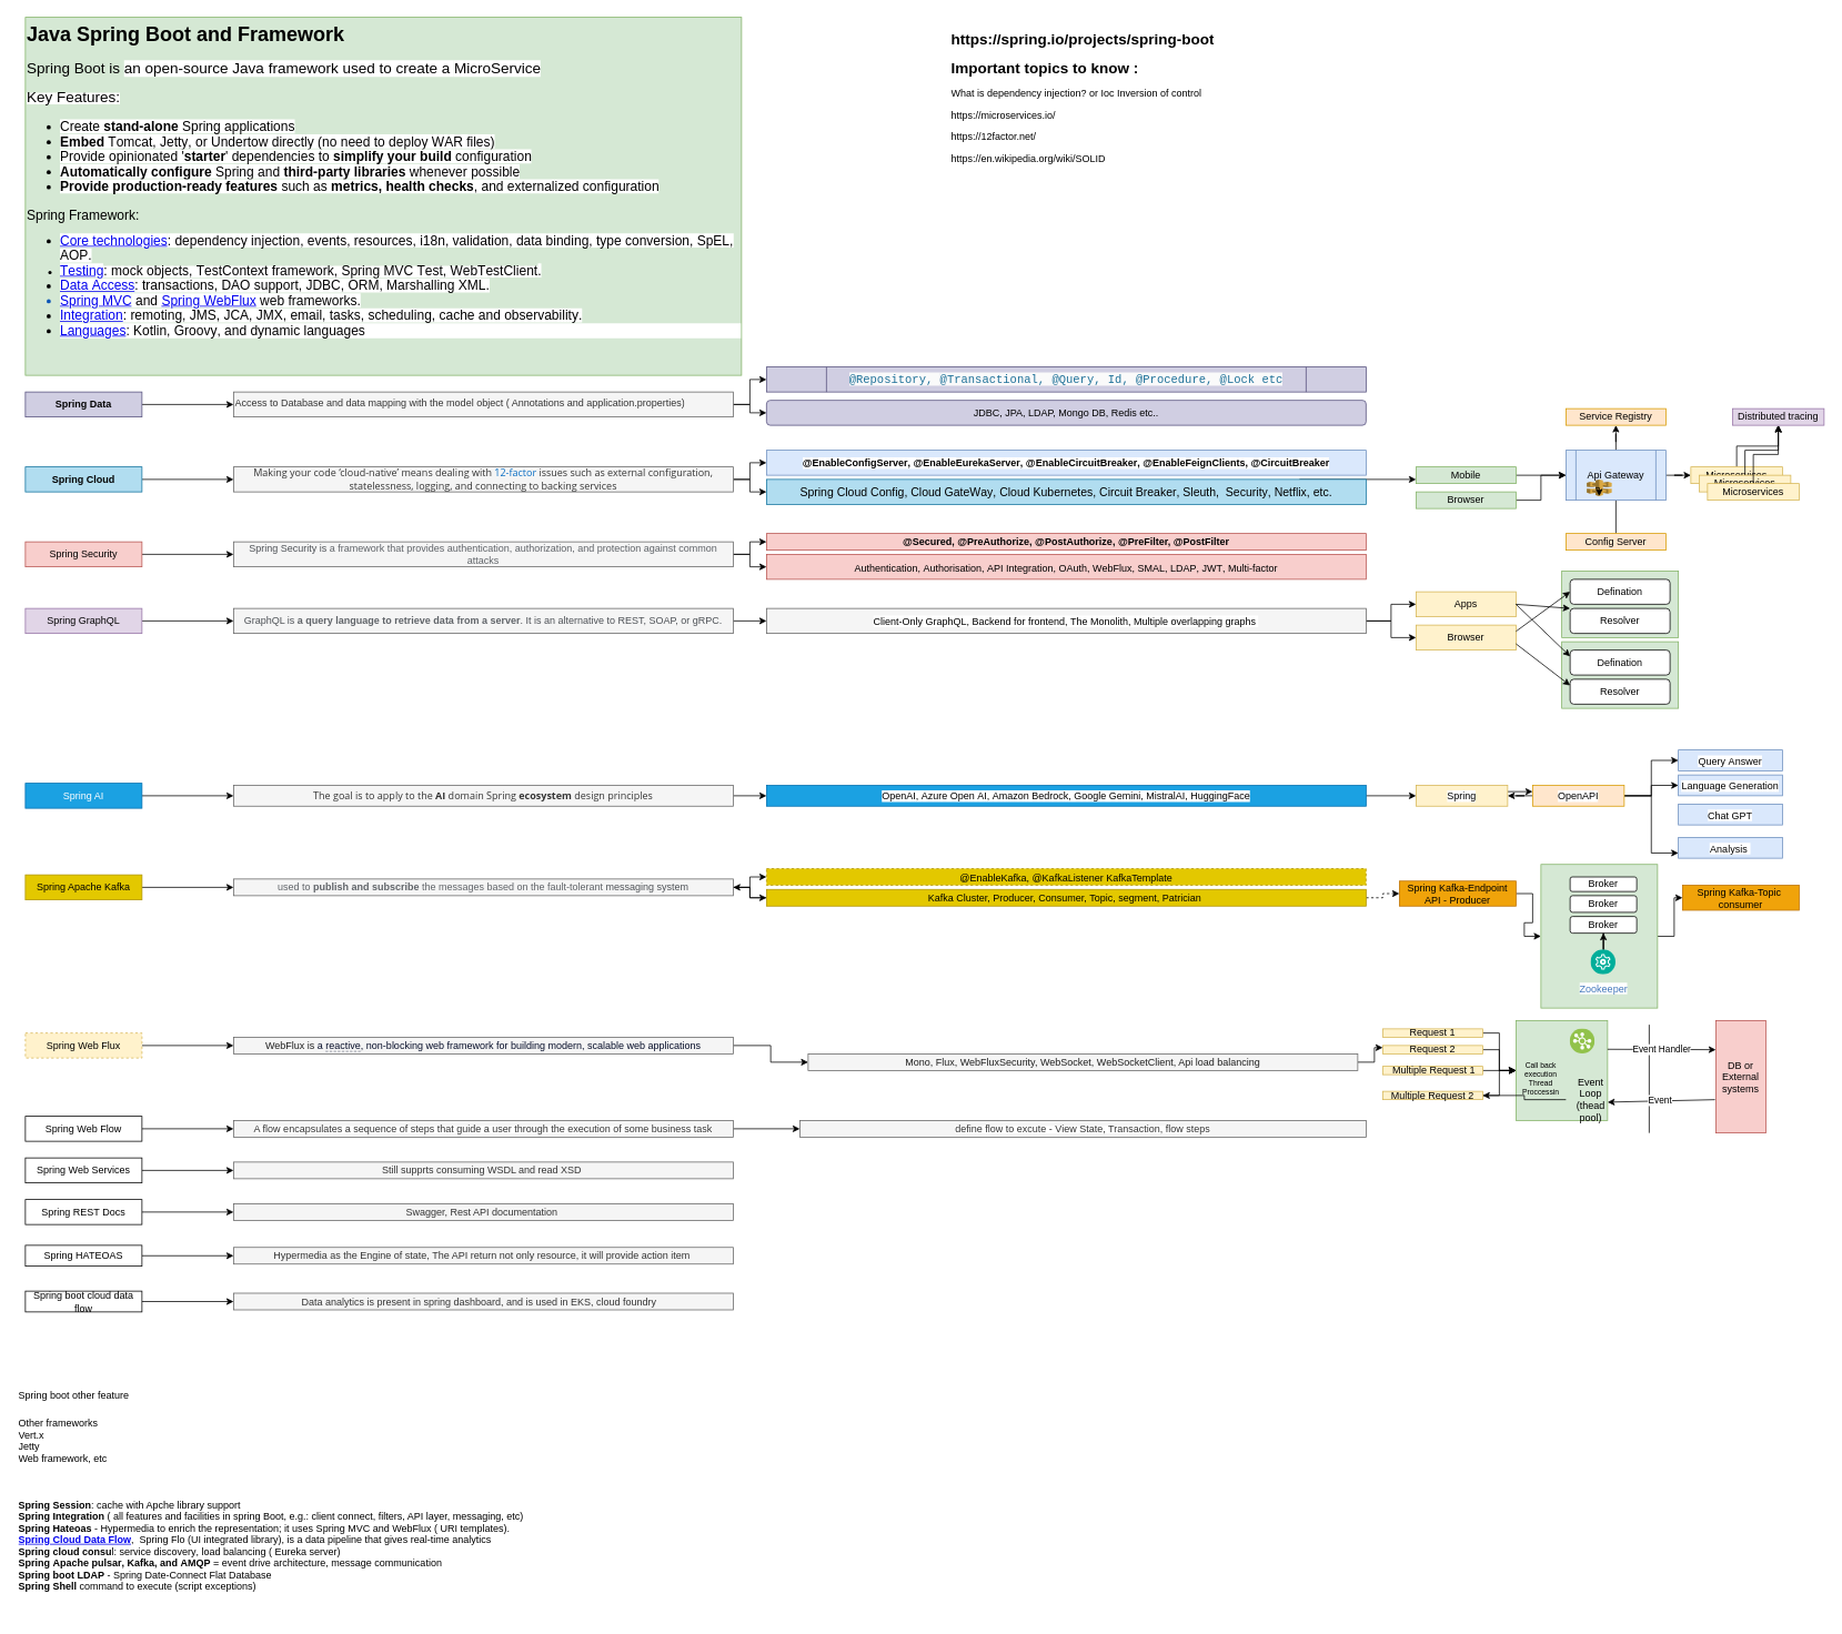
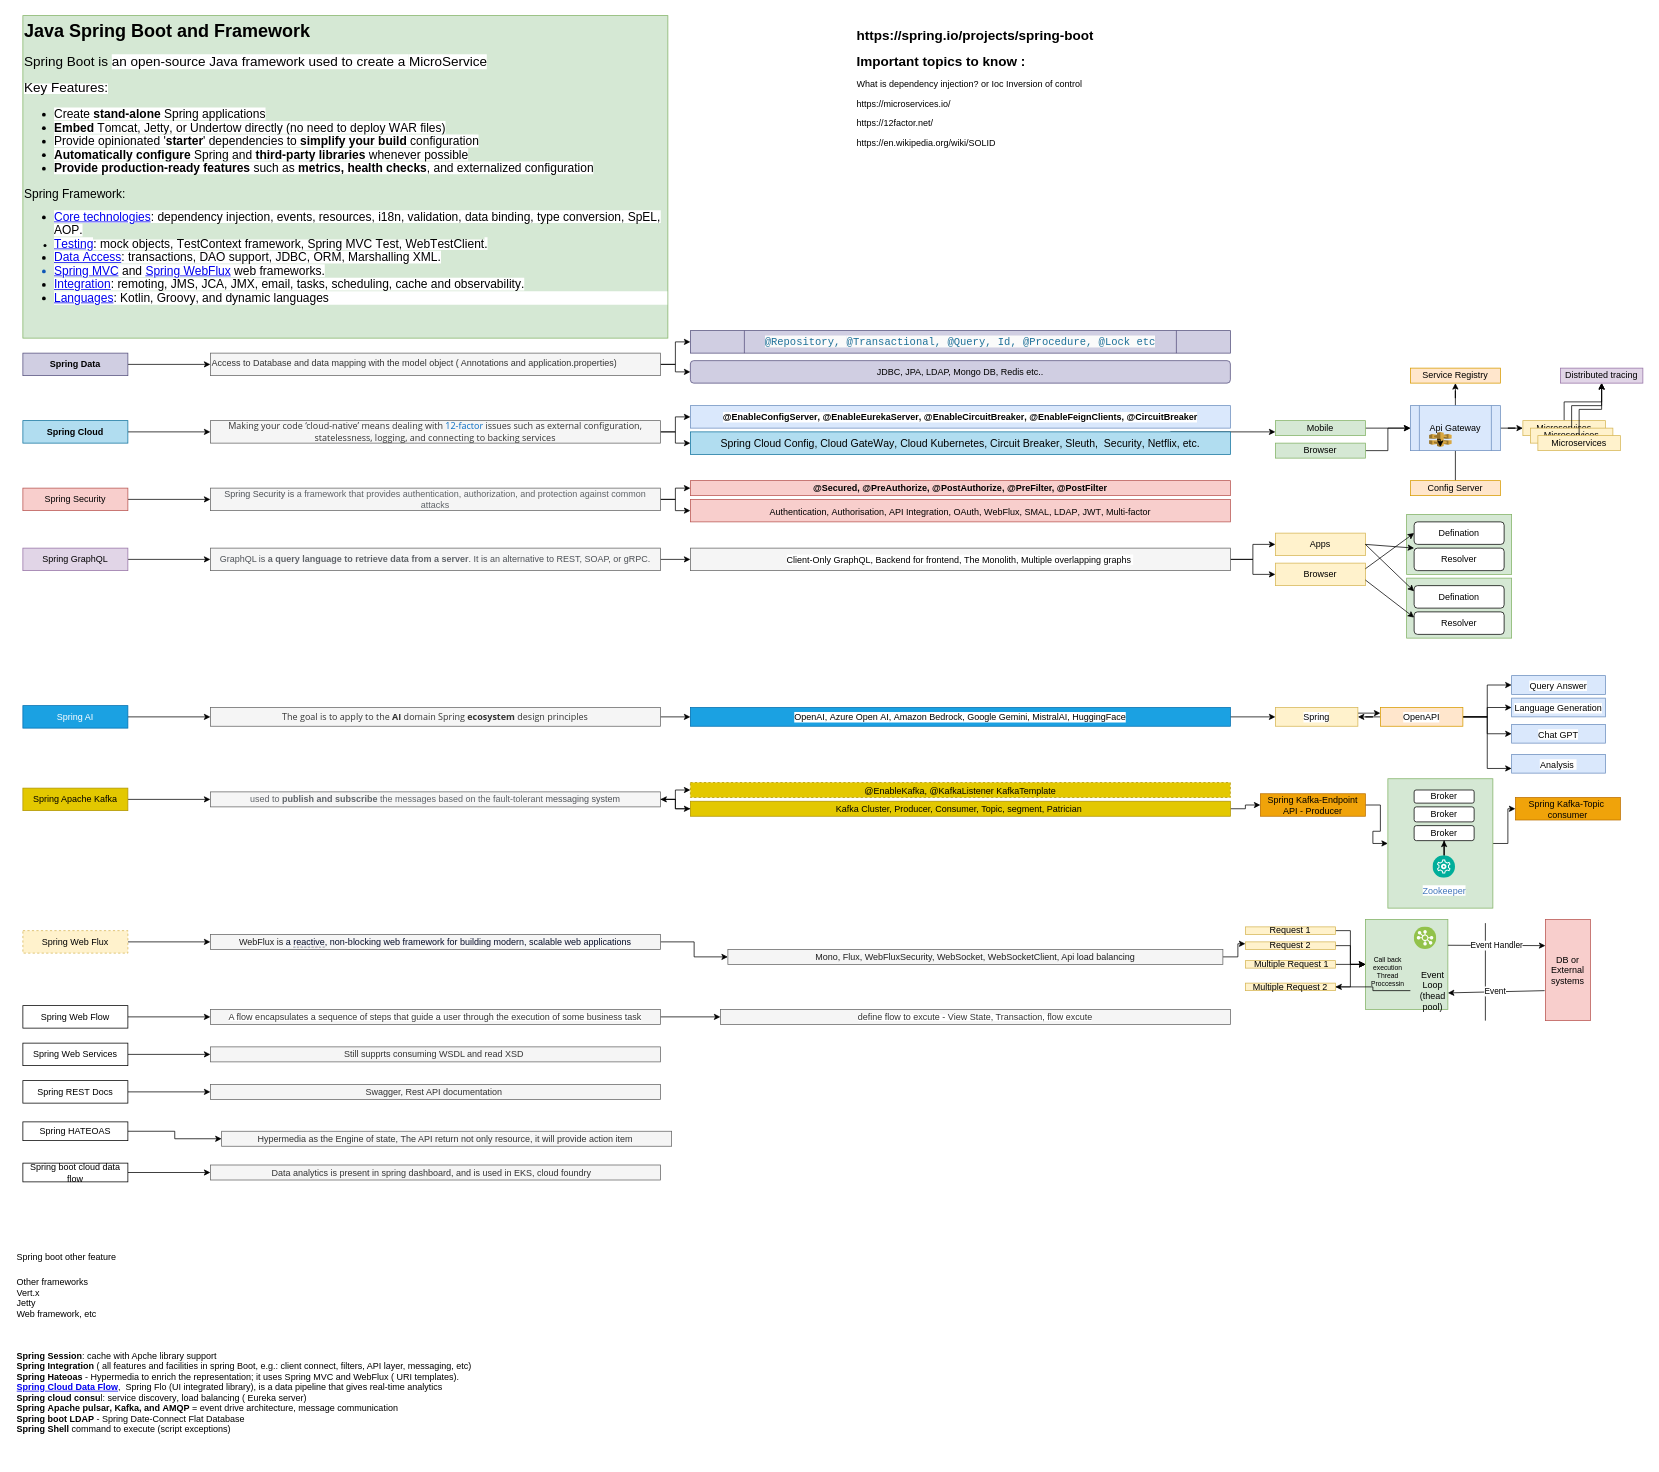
+ <mxCell id="84" value="" style="edgeStyle=orthogonalEdgeStyle;rounded=0;orthogonalLoop=1;jettySize=auto;html=1;" parent="1" source="87" target="90" edge="1"><mxGeometry relative="1" as="geometry" /></mxCell>
- <mxCell id="96" value="" style="edgeStyle=orthogonalEdgeStyle;rounded=0;orthogonalLoop=1;jettySize=auto;html=1;dashed=1;" parent="1" source="97" target="100" edge="1"><mxGeometry relative="1" as="geometry" /></mxCell>
+ <mxCell id="96" value="" style="edgeStyle=orthogonalEdgeStyle;rounded=0;orthogonalLoop=1;jettySize=auto;html=1;" parent="1" source="97" target="100" edge="1"><mxGeometry relative="1" as="geometry" /></mxCell>
- <mxCell id="111" value="&lt;h6&gt;&lt;span style=&quot;text-align: start; background-color: rgb(255, 255, 255); font-weight: normal;&quot;&gt;&lt;font face=&quot;Helvetica&quot; style=&quot;font-size: 12px;&quot;&gt;define flow to excute - View State, Transaction, flow steps&lt;/font&gt;&lt;/span&gt;&lt;/h6&gt;" style="rounded=0;whiteSpace=wrap;html=1;fillColor=#f5f5f5;fontColor=#333333;strokeColor=#666666;" parent="1" vertex="1"><mxGeometry x="960" y="1345" width="680" height="20" as="geometry" /></mxCell>
+ <mxCell id="111" value="&lt;h6&gt;&lt;span style=&quot;text-align: start; background-color: rgb(255, 255, 255); font-weight: normal;&quot;&gt;&lt;font face=&quot;Helvetica&quot; style=&quot;font-size: 12px;&quot;&gt;define flow to excute - View State, Transaction, flow excute&lt;/font&gt;&lt;/span&gt;&lt;/h6&gt;" style="rounded=0;whiteSpace=wrap;html=1;fillColor=#f5f5f5;fontColor=#333333;strokeColor=#666666;" parent="1" vertex="1"><mxGeometry x="960" y="1345" width="680" height="20" as="geometry" /></mxCell>
- <mxCell id="73" value="Hypermedia as the Engine of state, The API return not only resource, it will provide action item&amp;nbsp;" style="rounded=0;whiteSpace=wrap;html=1;fillColor=#f5f5f5;fontColor=#333333;strokeColor=#666666;" parent="1" vertex="1"><mxGeometry x="280" y="1497.5" width="600" height="20" as="geometry" /></mxCell>
+ <mxCell id="73" value="Hypermedia as the Engine of state, The API return not only resource, it will provide action item&amp;nbsp;" style="rounded=0;whiteSpace=wrap;html=1;fillColor=#f5f5f5;fontColor=#333333;strokeColor=#666666;" parent="1" vertex="1"><mxGeometry x="295" y="1507.5" width="600" height="20" as="geometry" /></mxCell>
